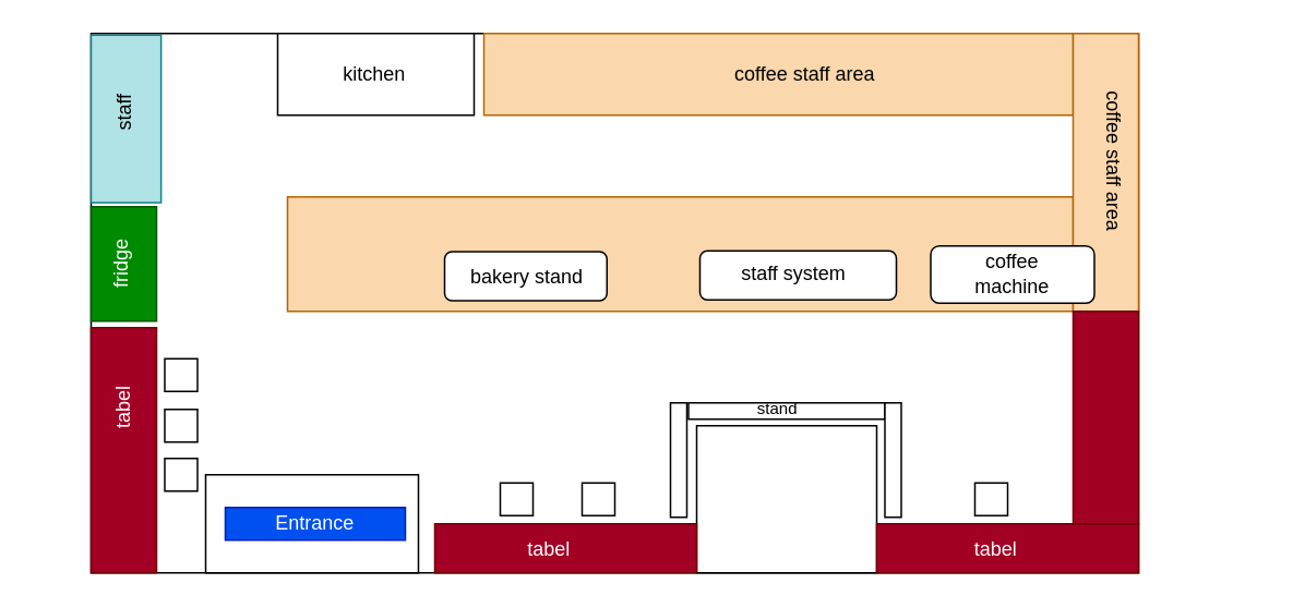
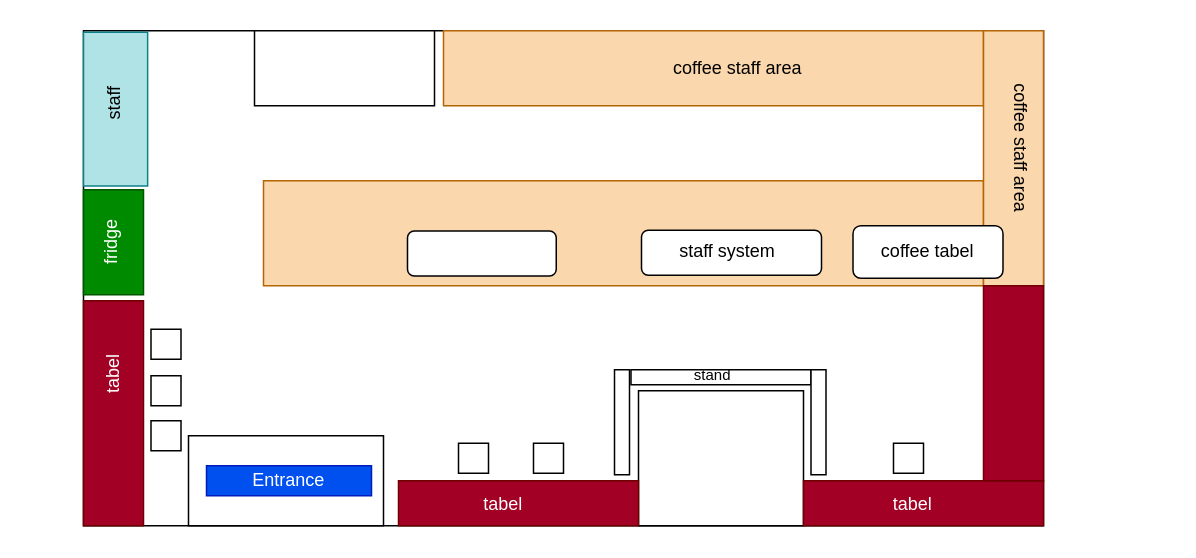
- <mxCell id="42" value="kitchen&amp;nbsp;" style="text;html=1;strokeColor=none;fillColor=none;align=center;verticalAlign=middle;whiteSpace=wrap;rounded=0;" vertex="1" parent="1"><mxGeometry x="175" y="35" width="110" height="20" as="geometry" /></mxCell>
- <mxCell id="20" value="coffee machine" style="text;html=1;strokeColor=none;fillColor=none;align=center;verticalAlign=middle;whiteSpace=wrap;rounded=0;" vertex="1" parent="18"><mxGeometry x="10" y="7" width="80" height="19.444" as="geometry" /></mxCell>
+ <mxCell id="20" value="coffee tabel" style="text;html=1;strokeColor=none;fillColor=none;align=center;verticalAlign=middle;whiteSpace=wrap;rounded=0;" vertex="1" parent="18"><mxGeometry x="10" y="7" width="80" height="19.444" as="geometry" /></mxCell>
- <mxCell id="23" value="bakery stand" style="text;html=1;strokeColor=none;fillColor=none;align=center;verticalAlign=middle;whiteSpace=wrap;rounded=0;" vertex="1" parent="21"><mxGeometry x="0.826" y="5.5" width="99.174" height="20" as="geometry" /></mxCell>
